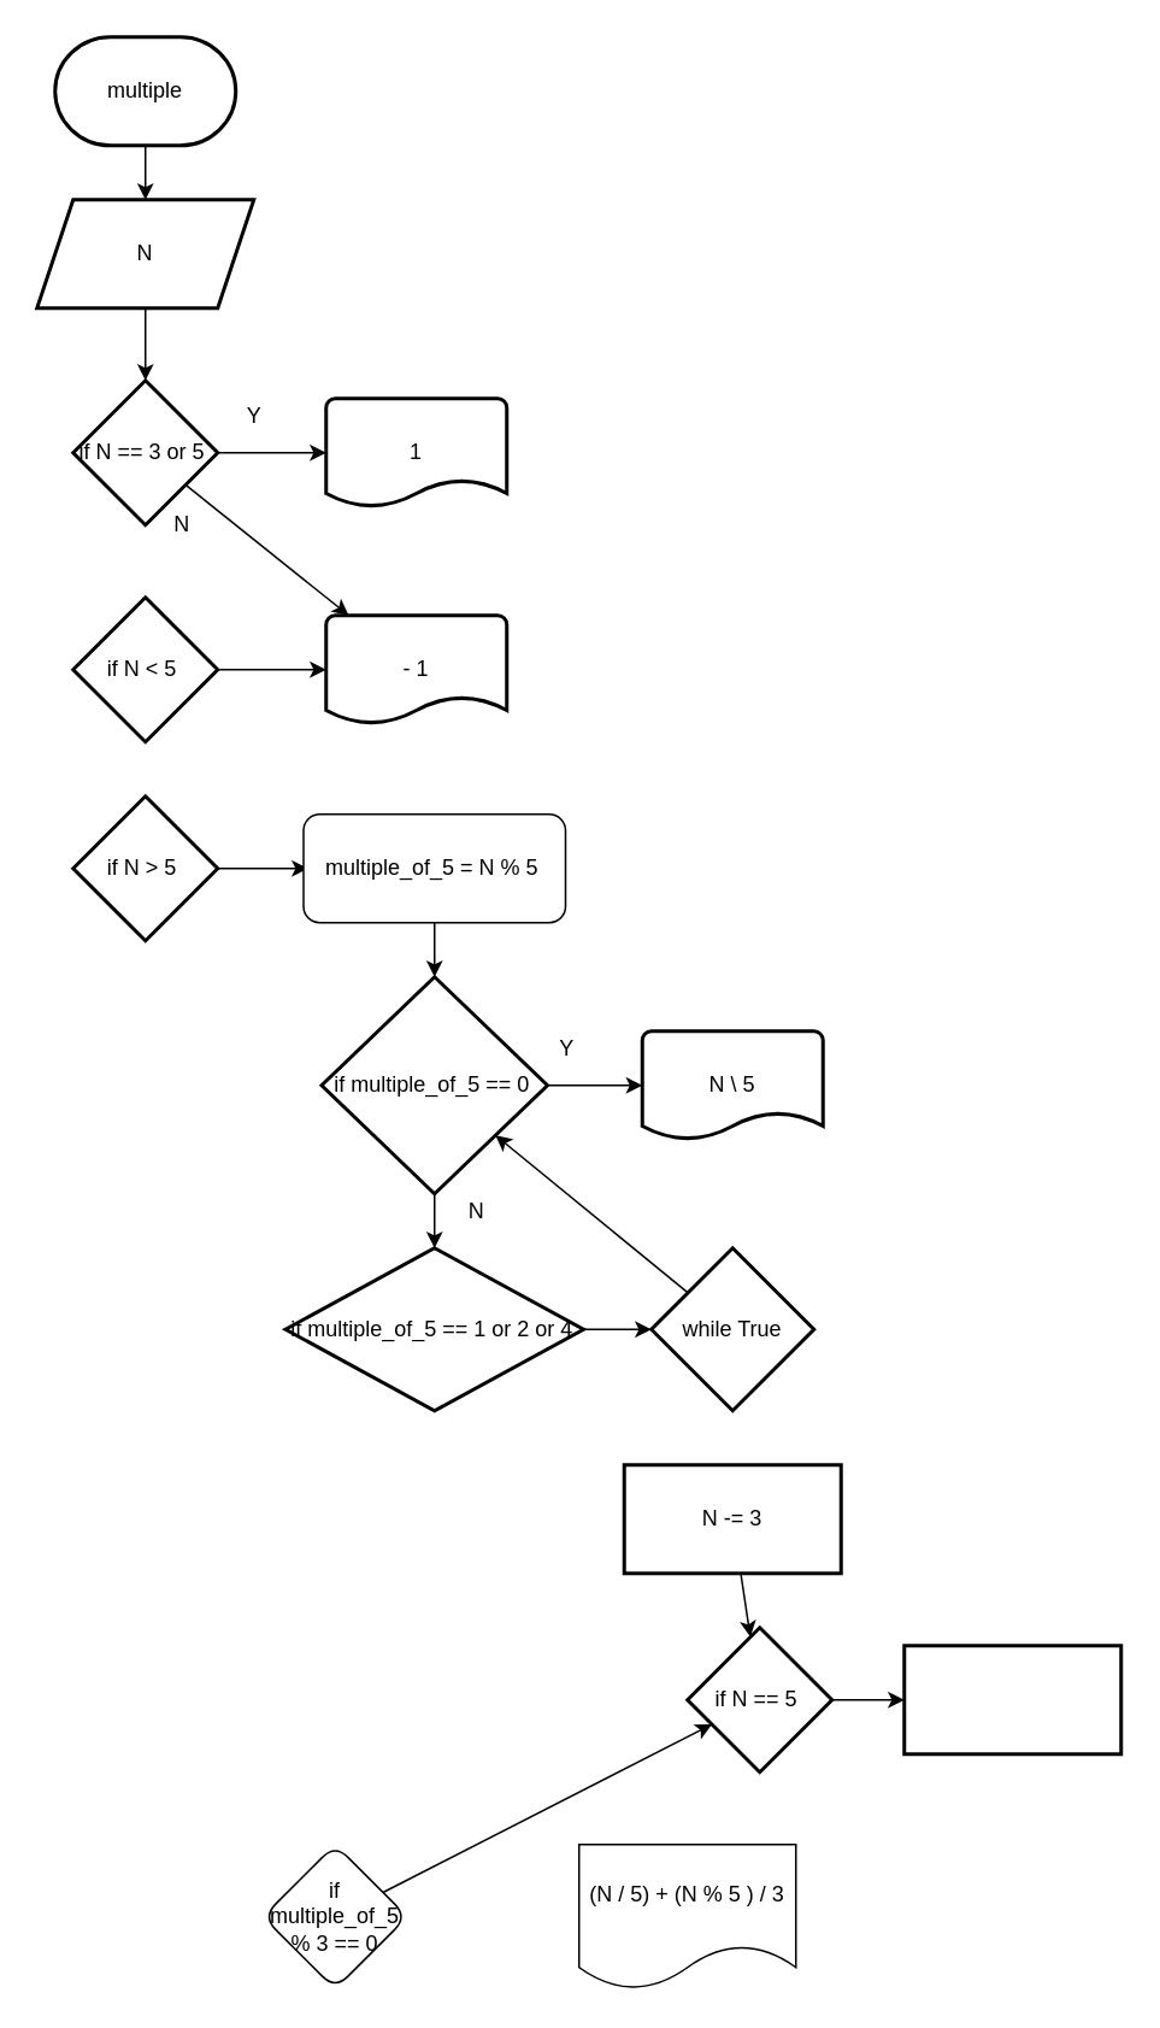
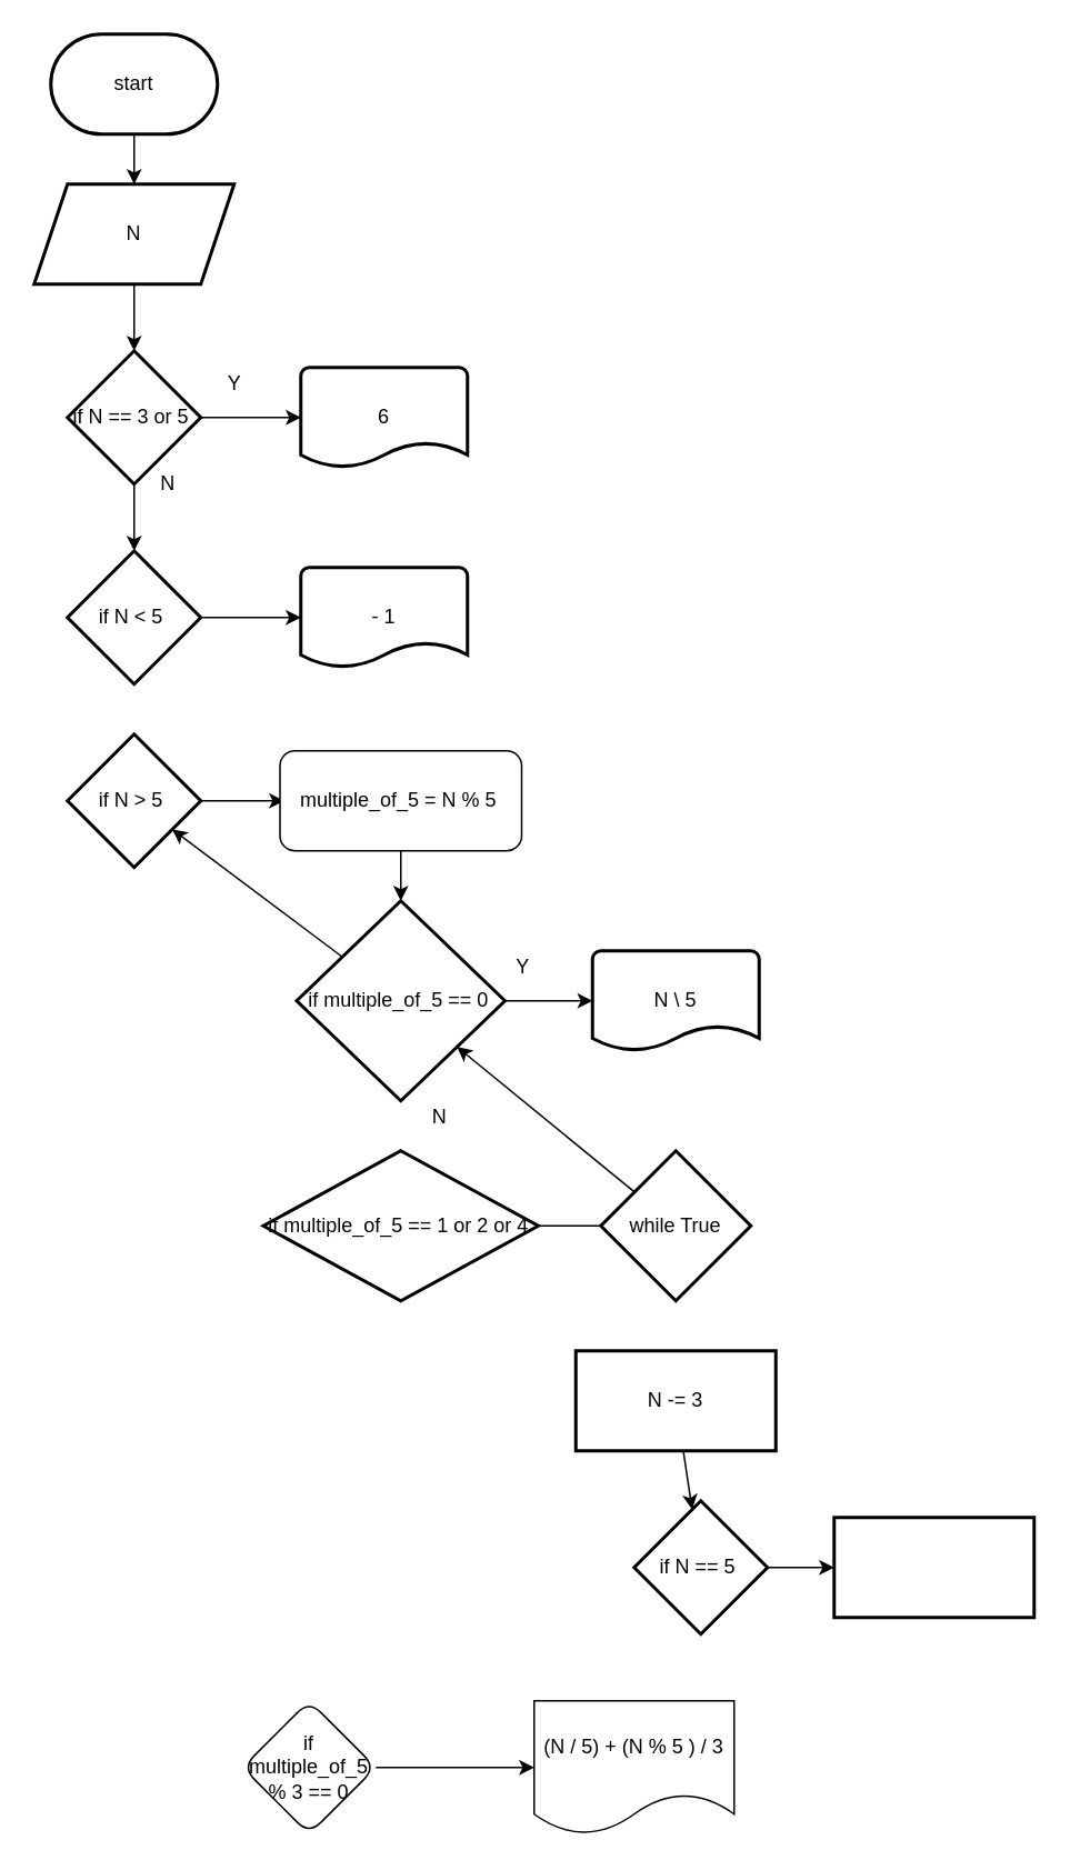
- <mxCell id="3" value="multiple" style="strokeWidth=2;html=1;shape=mxgraph.flowchart.terminator;whiteSpace=wrap;" vertex="1" parent="1"><mxGeometry x="30" y="20" width="100" height="60" as="geometry" /></mxCell>
+ <mxCell id="3" value="start" style="strokeWidth=2;html=1;shape=mxgraph.flowchart.terminator;whiteSpace=wrap;" vertex="1" parent="1"><mxGeometry x="30" y="20" width="100" height="60" as="geometry" /></mxCell>
- <mxCell id="9" value="1" style="strokeWidth=2;html=1;shape=mxgraph.flowchart.document2;whiteSpace=wrap;size=0.25;" vertex="1" parent="1"><mxGeometry x="180" y="220" width="100" height="60" as="geometry" /></mxCell>
+ <mxCell id="9" value="6" style="strokeWidth=2;html=1;shape=mxgraph.flowchart.document2;whiteSpace=wrap;size=0.25;" vertex="1" parent="1"><mxGeometry x="180" y="220" width="100" height="60" as="geometry" /></mxCell>
- <mxCell id="7" value="" style="edgeStyle=none;html=1;" edge="1" parent="1" source="8" target="14"><mxGeometry relative="1" as="geometry" /></mxCell>
+ <mxCell id="7" value="" style="edgeStyle=none;html=1;" edge="1" parent="1" source="8" target="11"><mxGeometry relative="1" as="geometry" /></mxCell>
- <mxCell id="18" value="" style="edgeStyle=none;html=1;" edge="1" parent="1" source="19" target="29"><mxGeometry relative="1" as="geometry" /></mxCell>
+ <mxCell id="18" value="" style="edgeStyle=none;html=1;" edge="1" parent="1" source="19" target="16"><mxGeometry relative="1" as="geometry" /></mxCell>
- <mxCell id="28" value="" style="edgeStyle=none;html=1;" edge="1" parent="1" source="29" target="31"><mxGeometry relative="1" as="geometry" /></mxCell>
+ <mxCell id="28" value="" style="edgeStyle=none;html=1;endArrow=none;" edge="1" parent="1" source="29" target="31"><mxGeometry relative="1" as="geometry" /></mxCell>
- <mxCell id="25" value="" style="edgeStyle=none;html=1;" edge="1" parent="1" source="26" target="35"><mxGeometry relative="1" as="geometry" /></mxCell>
+ <mxCell id="25" value="" style="edgeStyle=none;html=1;" edge="1" parent="1" source="26" target="27"><mxGeometry relative="1" as="geometry" /></mxCell>
